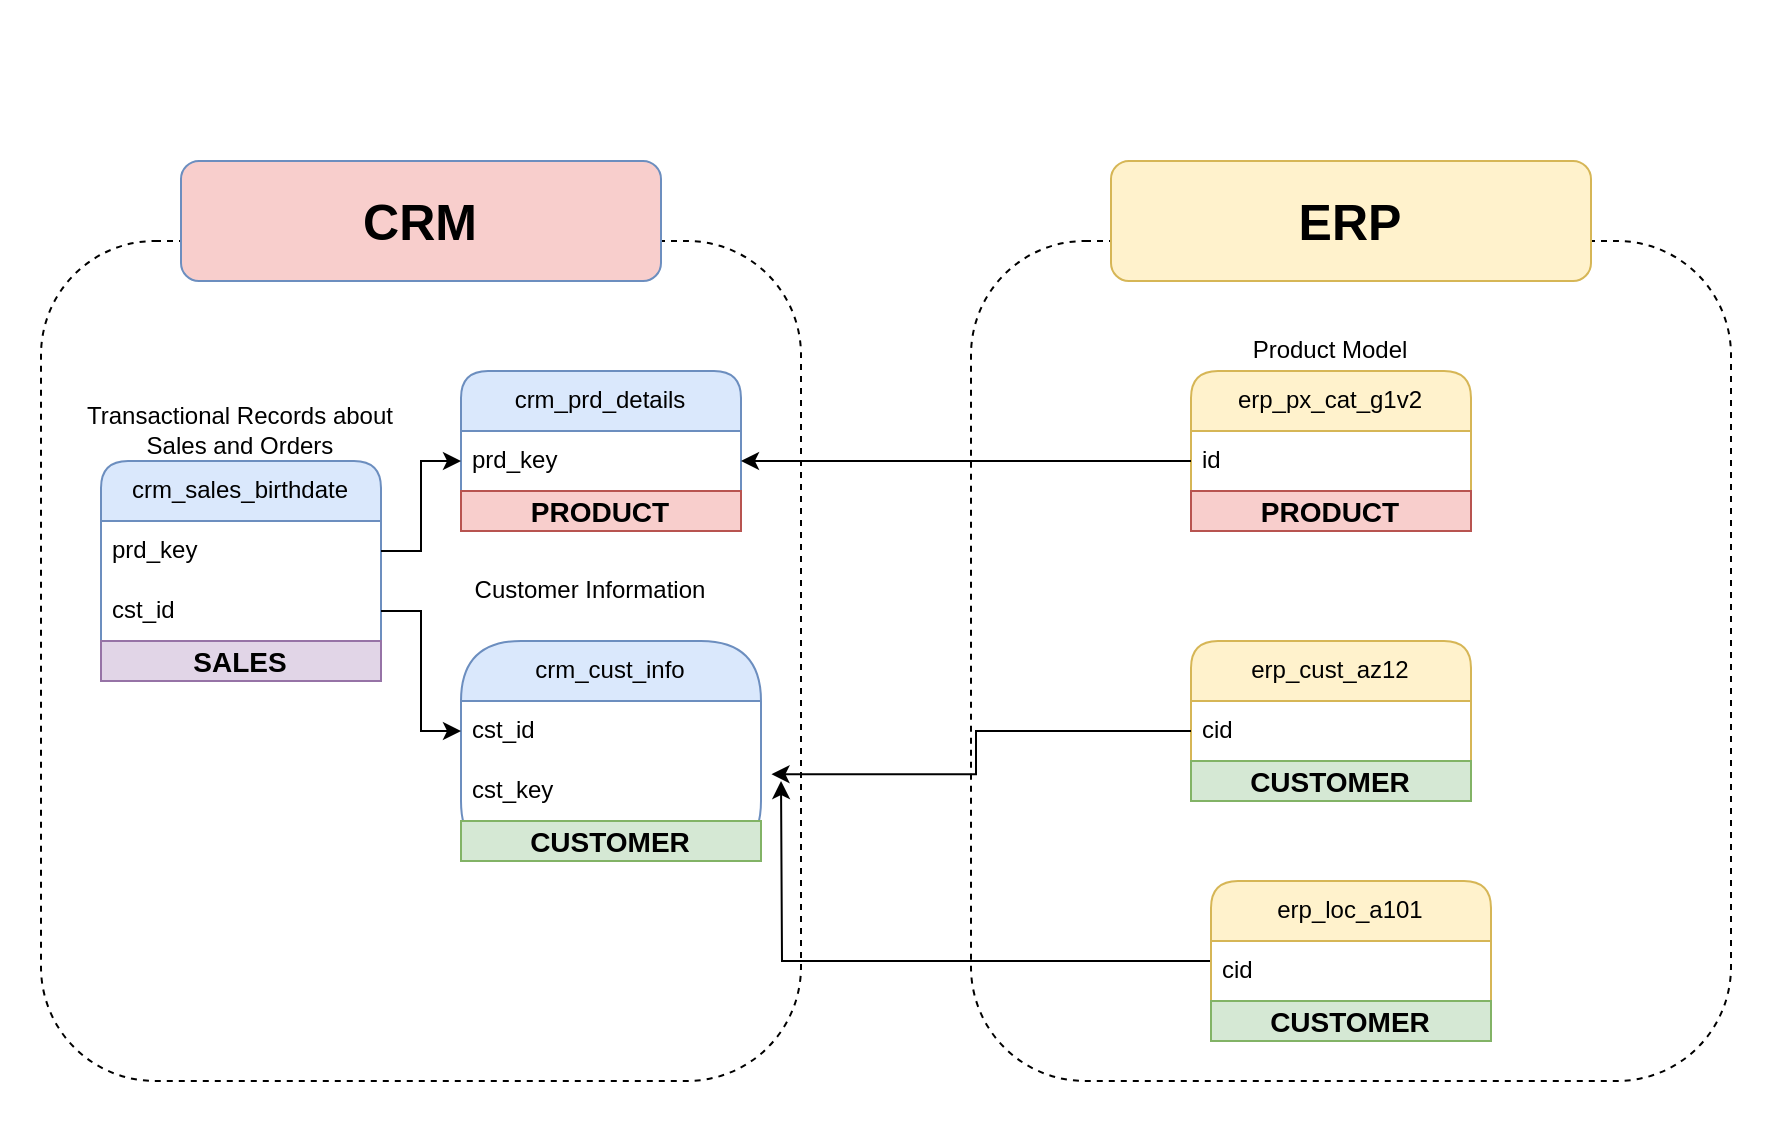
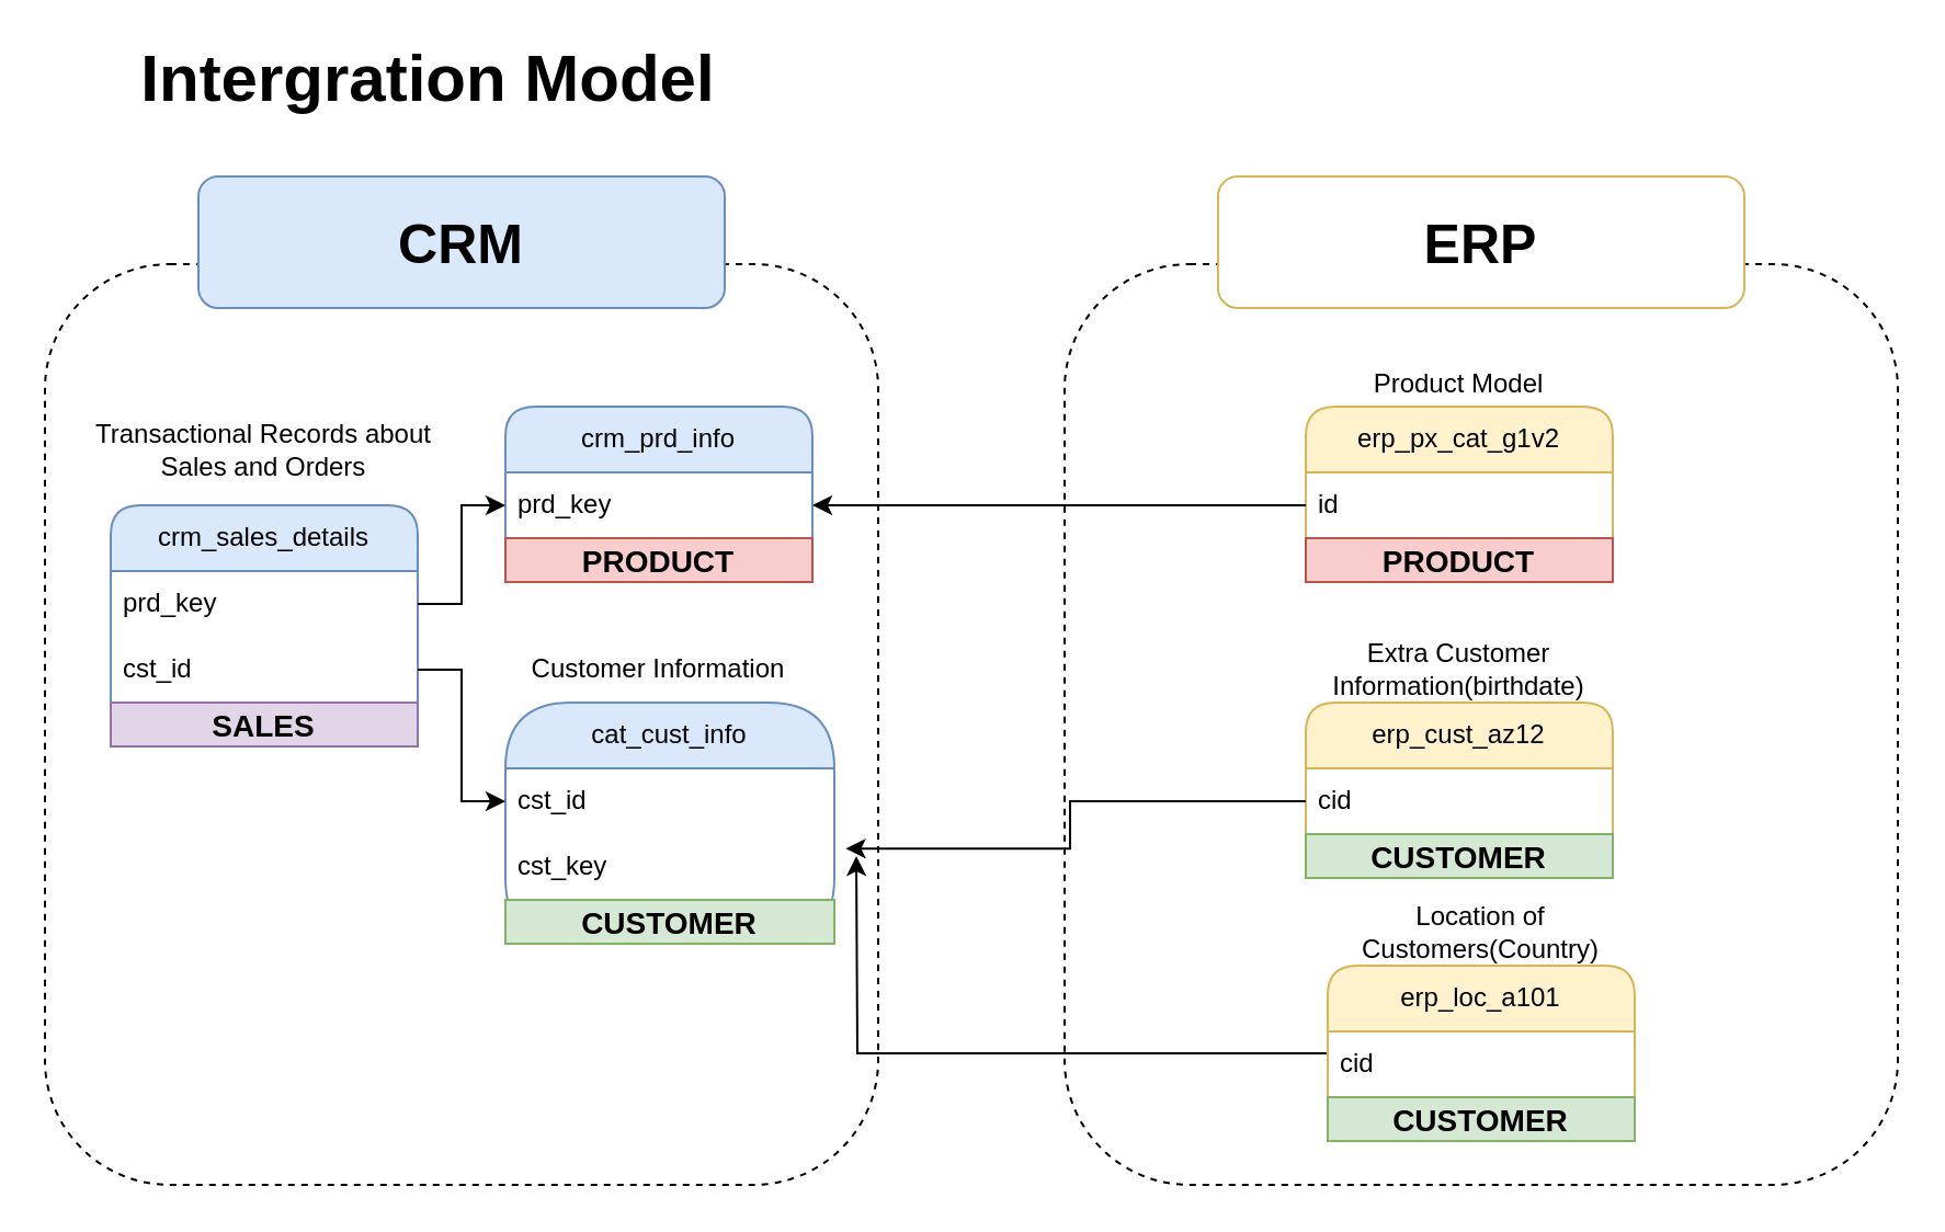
+ <mxCell id="37" value="&lt;b&gt;&lt;font style=&quot;font-size: 30px;&quot;&gt;Intergration Model&lt;/font&gt;&lt;/b&gt;" style="text;html=1;align=center;verticalAlign=middle;whiteSpace=wrap;rounded=0;" vertex="1" parent="1"><mxGeometry x="40" y="20" width="310" height="30" as="geometry" /></mxCell>
- <mxCell id="4" value="&lt;b&gt;&lt;font style=&quot;font-size: 25px;&quot;&gt;CRM&lt;/font&gt;&lt;/b&gt;" style="rounded=1;whiteSpace=wrap;html=1;fillColor=#f8cecc;strokeColor=#6c8ebf;" vertex="1" parent="1"><mxGeometry x="90" y="80" width="240" height="60" as="geometry" /></mxCell>
+ <mxCell id="4" value="&lt;b&gt;&lt;font style=&quot;font-size: 25px;&quot;&gt;CRM&lt;/font&gt;&lt;/b&gt;" style="rounded=1;whiteSpace=wrap;html=1;fillColor=#dae8fc;strokeColor=#6c8ebf;" vertex="1" parent="1"><mxGeometry x="90" y="80" width="240" height="60" as="geometry" /></mxCell>
- <mxCell id="5" value="&lt;b&gt;&lt;font style=&quot;font-size: 25px;&quot;&gt;ERP&lt;/font&gt;&lt;/b&gt;" style="rounded=1;whiteSpace=wrap;html=1;fillColor=#fff2cc;strokeColor=#d6b656;" vertex="1" parent="1"><mxGeometry x="555" y="80" width="240" height="60" as="geometry" /></mxCell>
+ <mxCell id="5" value="&lt;b&gt;&lt;font style=&quot;font-size: 25px;&quot;&gt;ERP&lt;/font&gt;&lt;/b&gt;" style="rounded=1;whiteSpace=wrap;html=1;fillColor=#ffffff;strokeColor=#d6b656;" vertex="1" parent="1"><mxGeometry x="555" y="80" width="240" height="60" as="geometry" /></mxCell>
- <mxCell id="10" value="crm_prd_details" style="swimlane;fontStyle=0;childLayout=stackLayout;horizontal=1;startSize=30;horizontalStack=0;resizeParent=1;resizeParentMax=0;resizeLast=0;collapsible=1;marginBottom=0;whiteSpace=wrap;html=1;rounded=1;fillColor=#dae8fc;strokeColor=#6c8ebf;" vertex="1" parent="1"><mxGeometry x="230" y="185" width="140" height="80" as="geometry" /></mxCell>
+ <mxCell id="10" value="crm_prd_info" style="swimlane;fontStyle=0;childLayout=stackLayout;horizontal=1;startSize=30;horizontalStack=0;resizeParent=1;resizeParentMax=0;resizeLast=0;collapsible=1;marginBottom=0;whiteSpace=wrap;html=1;rounded=1;fillColor=#dae8fc;strokeColor=#6c8ebf;" vertex="1" parent="1"><mxGeometry x="230" y="185" width="140" height="80" as="geometry" /></mxCell>
- <mxCell id="34" value="Transactional Records about Sales and Orders" style="text;html=1;align=center;verticalAlign=middle;whiteSpace=wrap;rounded=0;" vertex="1" parent="1"><mxGeometry x="40" y="200" width="160" height="30" as="geometry" /></mxCell>
+ <mxCell id="34" value="Transactional Records about Sales and Orders" style="text;html=1;align=center;verticalAlign=middle;whiteSpace=wrap;rounded=0;" vertex="1" parent="1"><mxGeometry x="40" y="190" width="160" height="30" as="geometry" /></mxCell>
- <mxCell id="6" value="crm_sales_birthdate" style="swimlane;fontStyle=0;childLayout=stackLayout;horizontal=1;startSize=30;horizontalStack=0;resizeParent=1;resizeParentMax=0;resizeLast=0;collapsible=1;marginBottom=0;whiteSpace=wrap;html=1;rounded=1;fillColor=#dae8fc;strokeColor=#6c8ebf;" vertex="1" parent="1"><mxGeometry x="50" y="230" width="140" height="110" as="geometry" /></mxCell>
+ <mxCell id="6" value="crm_sales_details" style="swimlane;fontStyle=0;childLayout=stackLayout;horizontal=1;startSize=30;horizontalStack=0;resizeParent=1;resizeParentMax=0;resizeLast=0;collapsible=1;marginBottom=0;whiteSpace=wrap;html=1;rounded=1;fillColor=#dae8fc;strokeColor=#6c8ebf;" vertex="1" parent="1"><mxGeometry x="50" y="230" width="140" height="110" as="geometry" /></mxCell>
- <mxCell id="33" value="Customer Information" style="text;html=1;align=center;verticalAlign=middle;whiteSpace=wrap;rounded=0;" vertex="1" parent="1"><mxGeometry x="215" y="280" width="160" height="30" as="geometry" /></mxCell>
+ <mxCell id="33" value="Customer Information" style="text;html=1;align=center;verticalAlign=middle;whiteSpace=wrap;rounded=0;" vertex="1" parent="1"><mxGeometry x="220" y="290" width="160" height="30" as="geometry" /></mxCell>
+ <mxCell id="35" value="Extra Customer Information(birthdate)" style="text;html=1;align=center;verticalAlign=middle;whiteSpace=wrap;rounded=0;" vertex="1" parent="1"><mxGeometry x="585" y="290" width="160" height="30" as="geometry" /></mxCell>
- <mxCell id="24" value="crm_cust_info" style="swimlane;fontStyle=0;childLayout=stackLayout;horizontal=1;startSize=30;horizontalStack=0;resizeParent=1;resizeParentMax=0;resizeLast=0;collapsible=1;marginBottom=0;whiteSpace=wrap;html=1;rounded=1;fillColor=#dae8fc;strokeColor=#6c8ebf;arcSize=35;" vertex="1" parent="1"><mxGeometry x="230" y="320" width="150" height="110" as="geometry" /></mxCell>
+ <mxCell id="24" value="cat_cust_info" style="swimlane;fontStyle=0;childLayout=stackLayout;horizontal=1;startSize=30;horizontalStack=0;resizeParent=1;resizeParentMax=0;resizeLast=0;collapsible=1;marginBottom=0;whiteSpace=wrap;html=1;rounded=1;fillColor=#dae8fc;strokeColor=#6c8ebf;arcSize=35;" vertex="1" parent="1"><mxGeometry x="230" y="320" width="150" height="110" as="geometry" /></mxCell>
+ <mxCell id="36" value="Location of Customers(Country)" style="text;html=1;align=center;verticalAlign=middle;whiteSpace=wrap;rounded=0;" vertex="1" parent="1"><mxGeometry x="595" y="410" width="160" height="30" as="geometry" /></mxCell>
